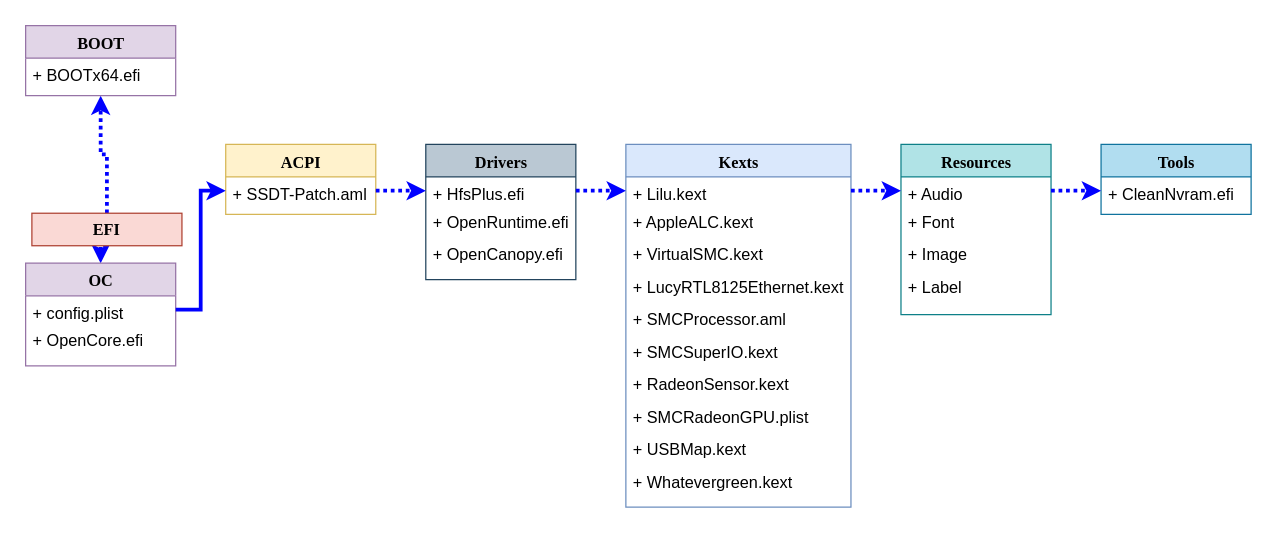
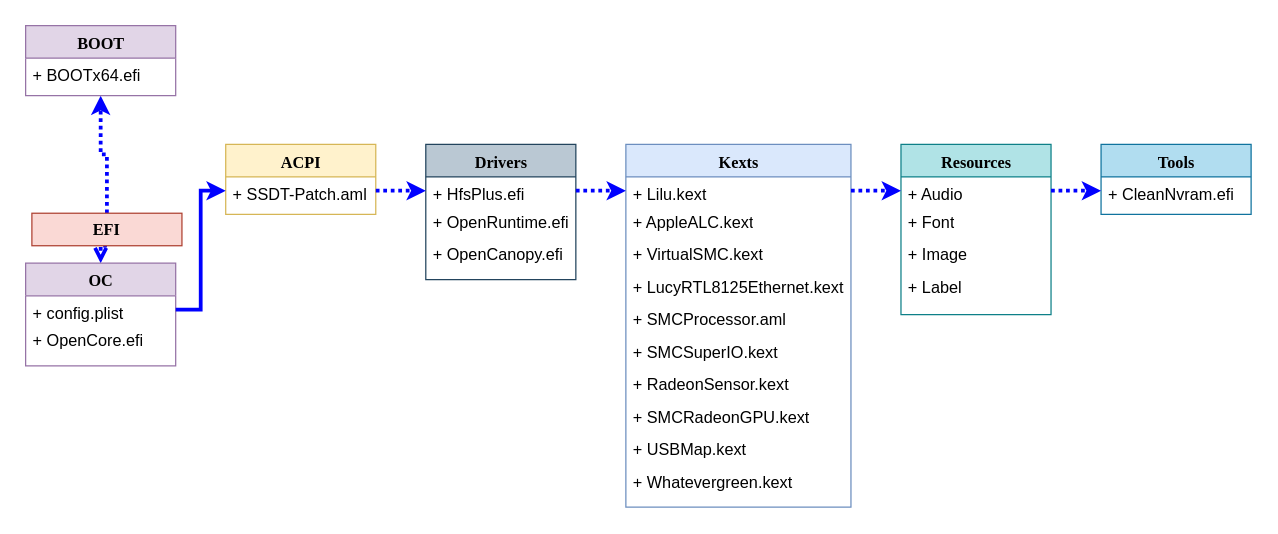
- <mxCell id="2" style="edgeStyle=orthogonalEdgeStyle;rounded=0;orthogonalLoop=1;jettySize=auto;html=1;exitX=0.5;exitY=1;exitDx=0;exitDy=0;entryX=0.5;entryY=0;entryDx=0;entryDy=0;fontSize=13;strokeWidth=3;strokeColor=#0000FF;dashed=1;dashPattern=1 1;" parent="1" source="4" target="7" edge="1"><mxGeometry relative="1" as="geometry" /></mxCell>
+ <mxCell id="2" style="edgeStyle=orthogonalEdgeStyle;rounded=0;orthogonalLoop=1;jettySize=auto;html=1;exitX=0.5;exitY=1;exitDx=0;exitDy=0;entryX=0.5;entryY=0;entryDx=0;entryDy=0;fontSize=13;strokeWidth=3;strokeColor=#0000FF;dashed=1;dashPattern=1 1;endArrow=open;" parent="1" source="4" target="7" edge="1"><mxGeometry relative="1" as="geometry" /></mxCell>
- <mxCell id="24" value="+ SMCRadeonGPU.plist" style="text;html=1;strokeColor=none;fillColor=none;align=left;verticalAlign=top;spacingLeft=4;spacingRight=4;whiteSpace=wrap;overflow=hidden;rotatable=0;points=[[0,0.5],[1,0.5]];portConstraint=eastwest;fontSize=13;" parent="16" vertex="1"><mxGeometry y="204" width="180" height="26" as="geometry" /></mxCell>
+ <mxCell id="24" value="+ SMCRadeonGPU.kext" style="text;html=1;strokeColor=none;fillColor=none;align=left;verticalAlign=top;spacingLeft=4;spacingRight=4;whiteSpace=wrap;overflow=hidden;rotatable=0;points=[[0,0.5],[1,0.5]];portConstraint=eastwest;fontSize=13;" parent="16" vertex="1"><mxGeometry y="204" width="180" height="26" as="geometry" /></mxCell>
